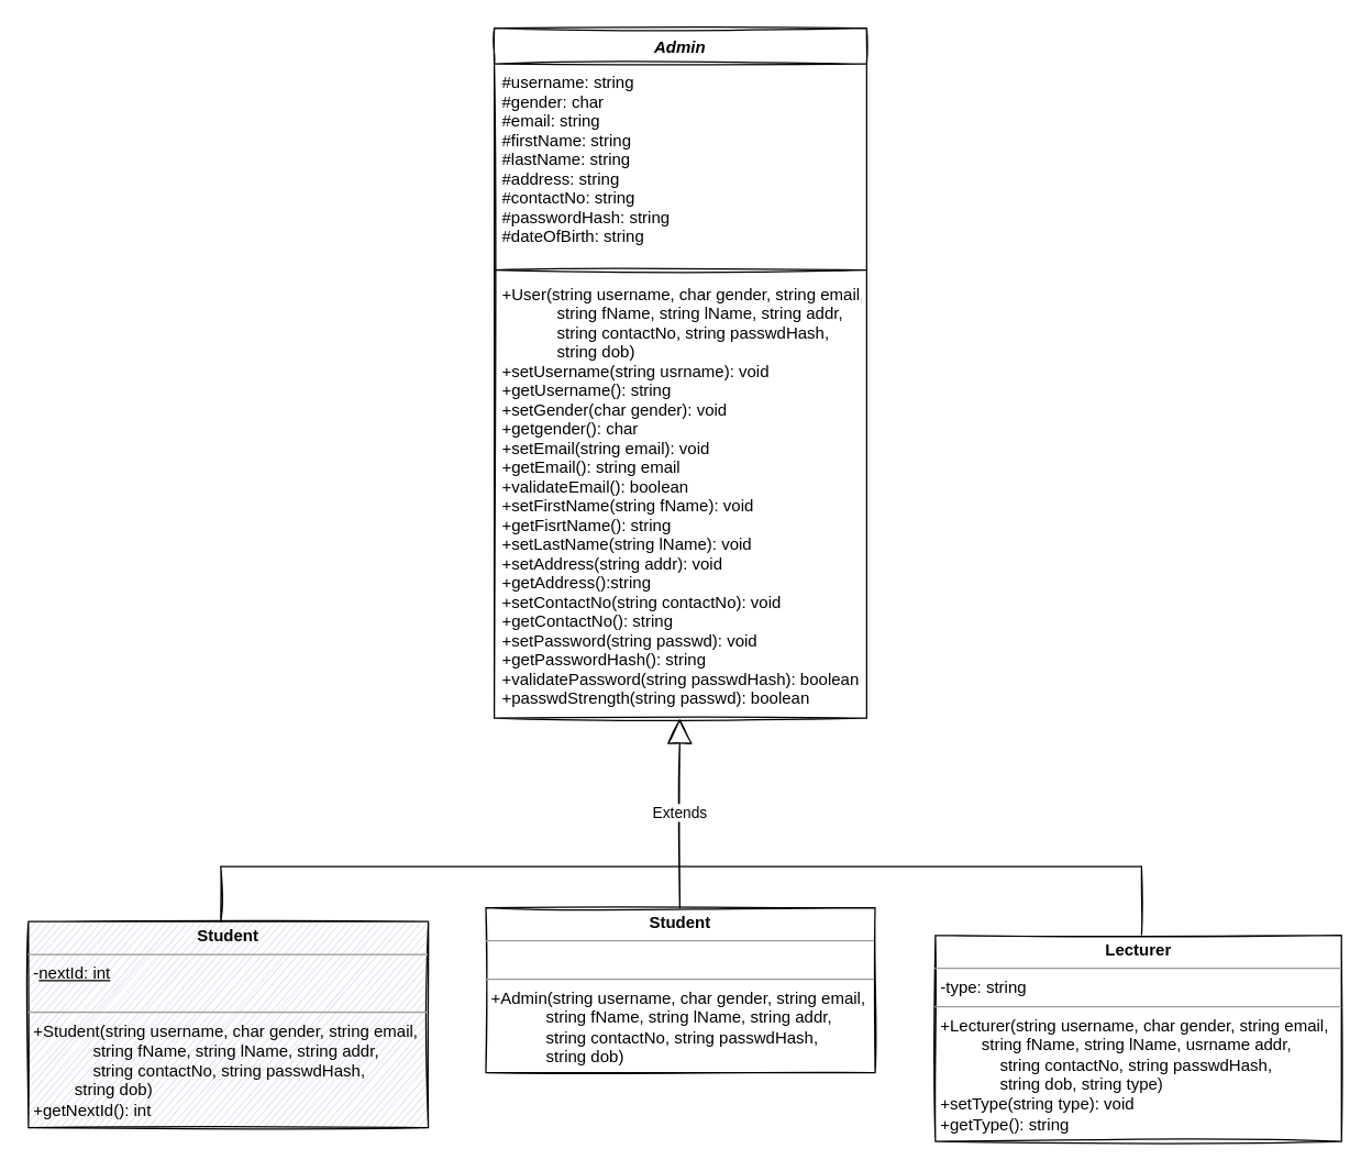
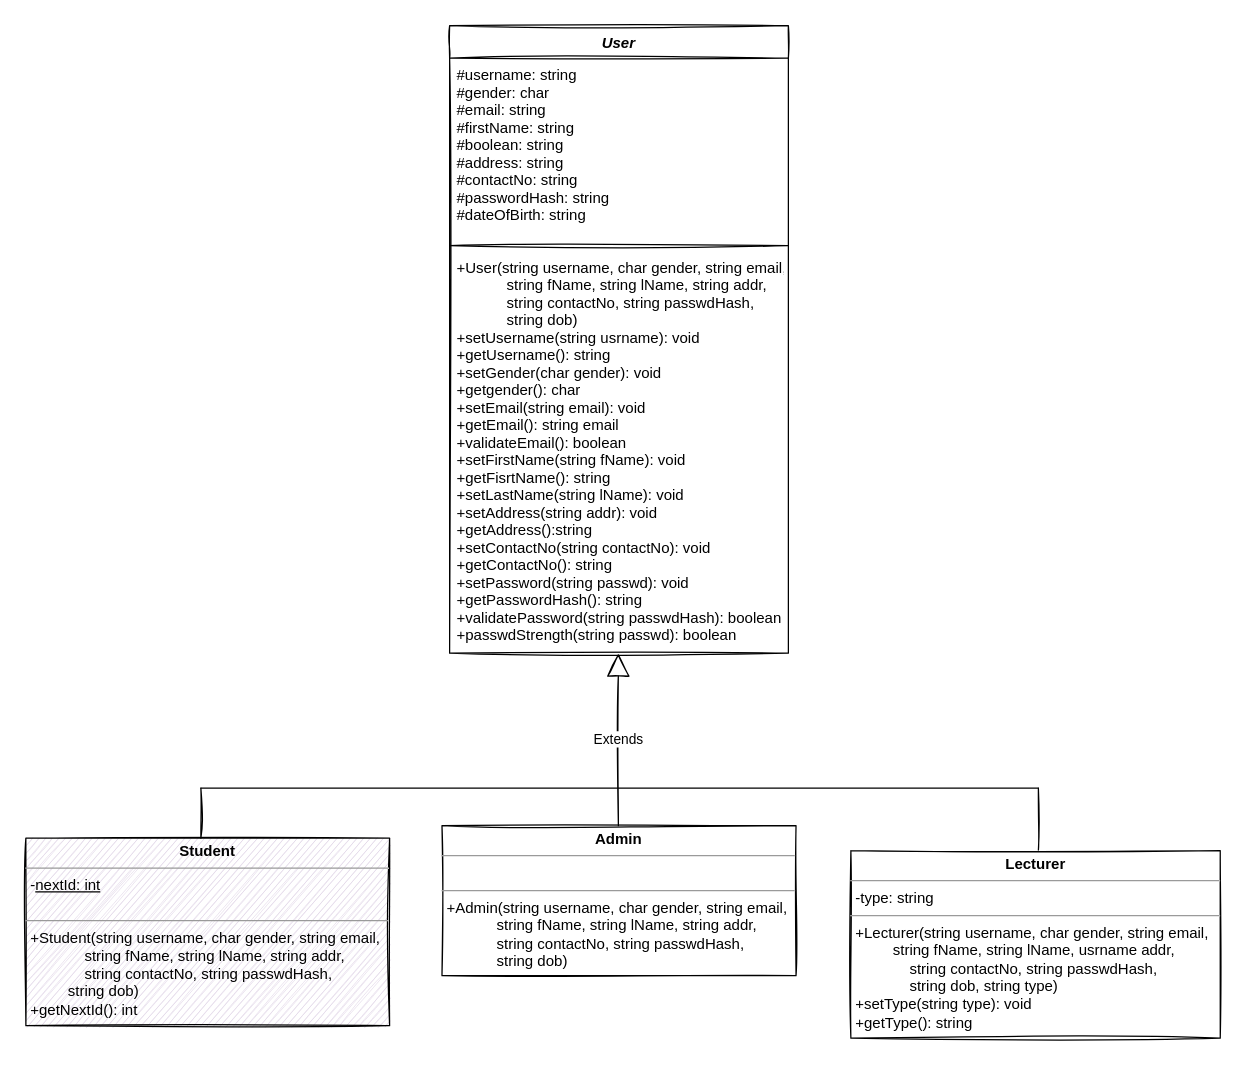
- <mxCell id="2" value="Admin" style="swimlane;fontStyle=3;align=center;verticalAlign=top;childLayout=stackLayout;horizontal=1;startSize=26;horizontalStack=0;resizeParent=1;resizeParentMax=0;resizeLast=0;collapsible=1;marginBottom=0;rounded=0;sketch=1;shadow=0;swimlaneLine=1;glass=0;" parent="1" vertex="1"><mxGeometry x="359" y="20" width="271" height="502" as="geometry" /></mxCell>
+ <mxCell id="2" value="User" style="swimlane;fontStyle=3;align=center;verticalAlign=top;childLayout=stackLayout;horizontal=1;startSize=26;horizontalStack=0;resizeParent=1;resizeParentMax=0;resizeLast=0;collapsible=1;marginBottom=0;rounded=0;sketch=1;shadow=0;swimlaneLine=1;glass=0;" parent="1" vertex="1"><mxGeometry x="359" y="20" width="271" height="502" as="geometry" /></mxCell>
- <mxCell id="3" value="#username: string&#10;#gender: char&#10;#email: string&#10;#firstName: string&#10;#lastName: string&#10;#address: string&#10;#contactNo: string&#10;#passwordHash: string&#10;#dateOfBirth: string" style="text;strokeColor=none;fillColor=none;align=left;verticalAlign=top;spacingLeft=4;spacingRight=4;overflow=hidden;rotatable=0;points=[[0,0.5],[1,0.5]];portConstraint=eastwest;rounded=0;sketch=1;" parent="2" vertex="1"><mxGeometry y="26" width="271" height="146" as="geometry" /></mxCell>
+ <mxCell id="3" value="#username: string&#10;#gender: char&#10;#email: string&#10;#firstName: string&#10;#boolean: string&#10;#address: string&#10;#contactNo: string&#10;#passwordHash: string&#10;#dateOfBirth: string" style="text;strokeColor=none;fillColor=none;align=left;verticalAlign=top;spacingLeft=4;spacingRight=4;overflow=hidden;rotatable=0;points=[[0,0.5],[1,0.5]];portConstraint=eastwest;rounded=0;sketch=1;" parent="2" vertex="1"><mxGeometry y="26" width="271" height="146" as="geometry" /></mxCell>
- <mxCell id="6" value="&lt;p style=&quot;margin:0px;margin-top:4px;text-align:center;&quot;&gt;&lt;b&gt;Student&lt;/b&gt;&lt;/p&gt;&lt;hr size=&quot;1&quot;&gt;&lt;p style=&quot;margin:0px;margin-left:4px;&quot;&gt;&lt;br&gt;&lt;/p&gt;&lt;hr size=&quot;1&quot;&gt;&lt;p style=&quot;margin:0px;margin-left:4px;&quot;&gt;+Admin(string username, char gender, string email,&lt;br style=&quot;padding: 0px; margin: 0px;&quot;&gt;&amp;nbsp;&amp;nbsp;&amp;nbsp;&amp;nbsp;&amp;nbsp;&amp;nbsp;&amp;nbsp;&amp;nbsp;&amp;nbsp;&amp;nbsp;&amp;nbsp;&amp;nbsp;string fName, string lName, string addr,&lt;br style=&quot;padding: 0px; margin: 0px;&quot;&gt;&amp;nbsp;&amp;nbsp;&amp;nbsp;&amp;nbsp;&amp;nbsp;&amp;nbsp;&amp;nbsp;&amp;nbsp;&amp;nbsp;&amp;nbsp;&amp;nbsp;&amp;nbsp;string contactNo, string passwdHash,&lt;br style=&quot;padding: 0px; margin: 0px;&quot;&gt;&amp;nbsp;&amp;nbsp;&amp;nbsp;&amp;nbsp;&amp;nbsp;&amp;nbsp;&amp;nbsp;&amp;nbsp;&amp;nbsp;&amp;nbsp;&amp;nbsp;&amp;nbsp;string dob)&lt;br&gt;&lt;/p&gt;" style="verticalAlign=top;align=left;overflow=fill;fontSize=12;fontFamily=Helvetica;html=1;rounded=0;sketch=1;" parent="1" vertex="1"><mxGeometry x="352.88" y="660" width="283.25" height="120" as="geometry" /></mxCell>
+ <mxCell id="6" value="&lt;p style=&quot;margin:0px;margin-top:4px;text-align:center;&quot;&gt;&lt;b&gt;Admin&lt;/b&gt;&lt;/p&gt;&lt;hr size=&quot;1&quot;&gt;&lt;p style=&quot;margin:0px;margin-left:4px;&quot;&gt;&lt;br&gt;&lt;/p&gt;&lt;hr size=&quot;1&quot;&gt;&lt;p style=&quot;margin:0px;margin-left:4px;&quot;&gt;+Admin(string username, char gender, string email,&lt;br style=&quot;padding: 0px; margin: 0px;&quot;&gt;&amp;nbsp;&amp;nbsp;&amp;nbsp;&amp;nbsp;&amp;nbsp;&amp;nbsp;&amp;nbsp;&amp;nbsp;&amp;nbsp;&amp;nbsp;&amp;nbsp;&amp;nbsp;string fName, string lName, string addr,&lt;br style=&quot;padding: 0px; margin: 0px;&quot;&gt;&amp;nbsp;&amp;nbsp;&amp;nbsp;&amp;nbsp;&amp;nbsp;&amp;nbsp;&amp;nbsp;&amp;nbsp;&amp;nbsp;&amp;nbsp;&amp;nbsp;&amp;nbsp;string contactNo, string passwdHash,&lt;br style=&quot;padding: 0px; margin: 0px;&quot;&gt;&amp;nbsp;&amp;nbsp;&amp;nbsp;&amp;nbsp;&amp;nbsp;&amp;nbsp;&amp;nbsp;&amp;nbsp;&amp;nbsp;&amp;nbsp;&amp;nbsp;&amp;nbsp;string dob)&lt;br&gt;&lt;/p&gt;" style="verticalAlign=top;align=left;overflow=fill;fontSize=12;fontFamily=Helvetica;html=1;rounded=0;sketch=1;" parent="1" vertex="1"><mxGeometry x="352.88" y="660" width="283.25" height="120" as="geometry" /></mxCell>
